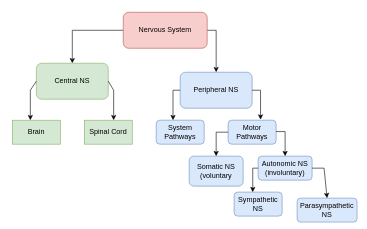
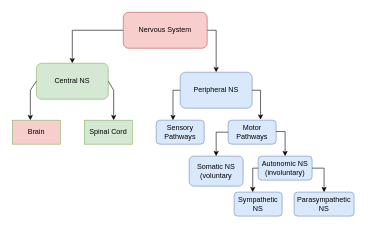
- <mxCell id="7" value="Brain" style="rounded=0;whiteSpace=wrap;html=1;fillColor=#d5e8d4;strokeColor=#82b366;" vertex="1" parent="1"><mxGeometry x="20" y="200" width="80" height="40" as="geometry" /></mxCell>
+ <mxCell id="7" value="Brain" style="rounded=0;whiteSpace=wrap;html=1;fillColor=#f8cecc;strokeColor=#82b366;" vertex="1" parent="1"><mxGeometry x="20" y="200" width="80" height="40" as="geometry" /></mxCell>
- <mxCell id="9" value="System Pathways" style="rounded=1;whiteSpace=wrap;html=1;fillColor=#dae8fc;strokeColor=#6c8ebf;" vertex="1" parent="1"><mxGeometry x="260" y="200" width="80" height="40" as="geometry" /></mxCell>
+ <mxCell id="9" value="Sensory Pathways" style="rounded=1;whiteSpace=wrap;html=1;fillColor=#dae8fc;strokeColor=#6c8ebf;" vertex="1" parent="1"><mxGeometry x="260" y="200" width="80" height="40" as="geometry" /></mxCell>
- <mxCell id="14" value="Parasympathetic NS" style="rounded=1;whiteSpace=wrap;html=1;fillColor=#dae8fc;strokeColor=#6c8ebf;" vertex="1" parent="1"><mxGeometry x="495" y="330" width="100" height="40" as="geometry" /></mxCell>
+ <mxCell id="14" value="Parasympathetic NS" style="rounded=1;whiteSpace=wrap;html=1;fillColor=#dae8fc;strokeColor=#6c8ebf;" vertex="1" parent="1"><mxGeometry x="490" y="320" width="100" height="40" as="geometry" /></mxCell>
